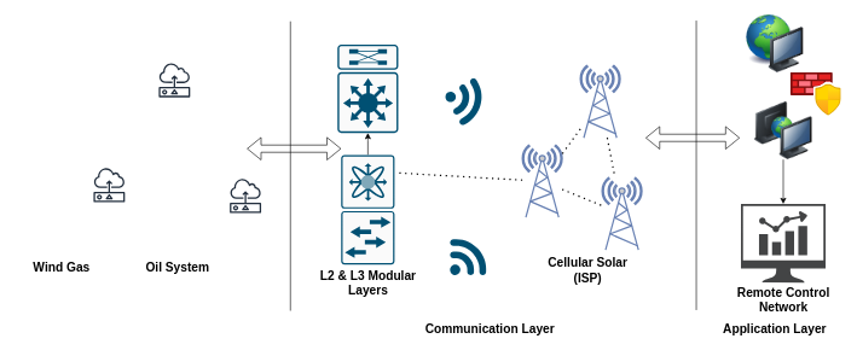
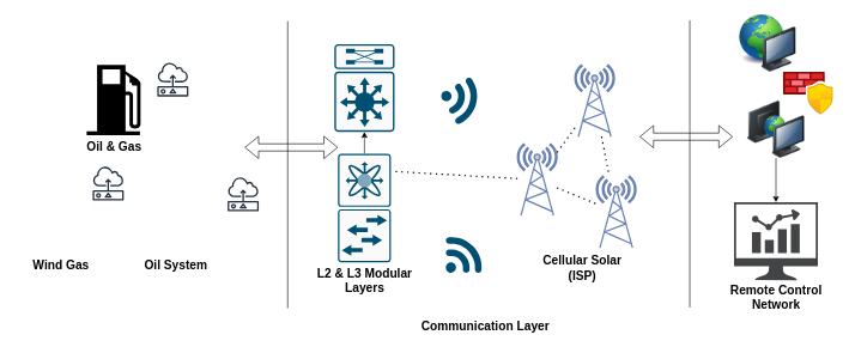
+ <mxCell id="2" value="Oil &amp;amp; Gas" style="shape=mxgraph.signs.transportation.gas_4;html=1;pointerEvents=1;fillColor=#000000;strokeColor=none;verticalLabelPosition=bottom;verticalAlign=top;align=center;fontFamily=Helvetica;fontStyle=1;fontSize=17;" parent="1" vertex="1"><mxGeometry x="120" y="90" width="75" height="98" as="geometry" /></mxCell>
- <mxCell id="32" value="Application Layer" style="text;html=1;align=center;verticalAlign=middle;resizable=0;points=[];autosize=1;strokeColor=none;fillColor=none;fontSize=17;fontFamily=Helvetica;fontStyle=1" parent="1" vertex="1"><mxGeometry x="983.38" y="440" width="170" height="30" as="geometry" /></mxCell>
